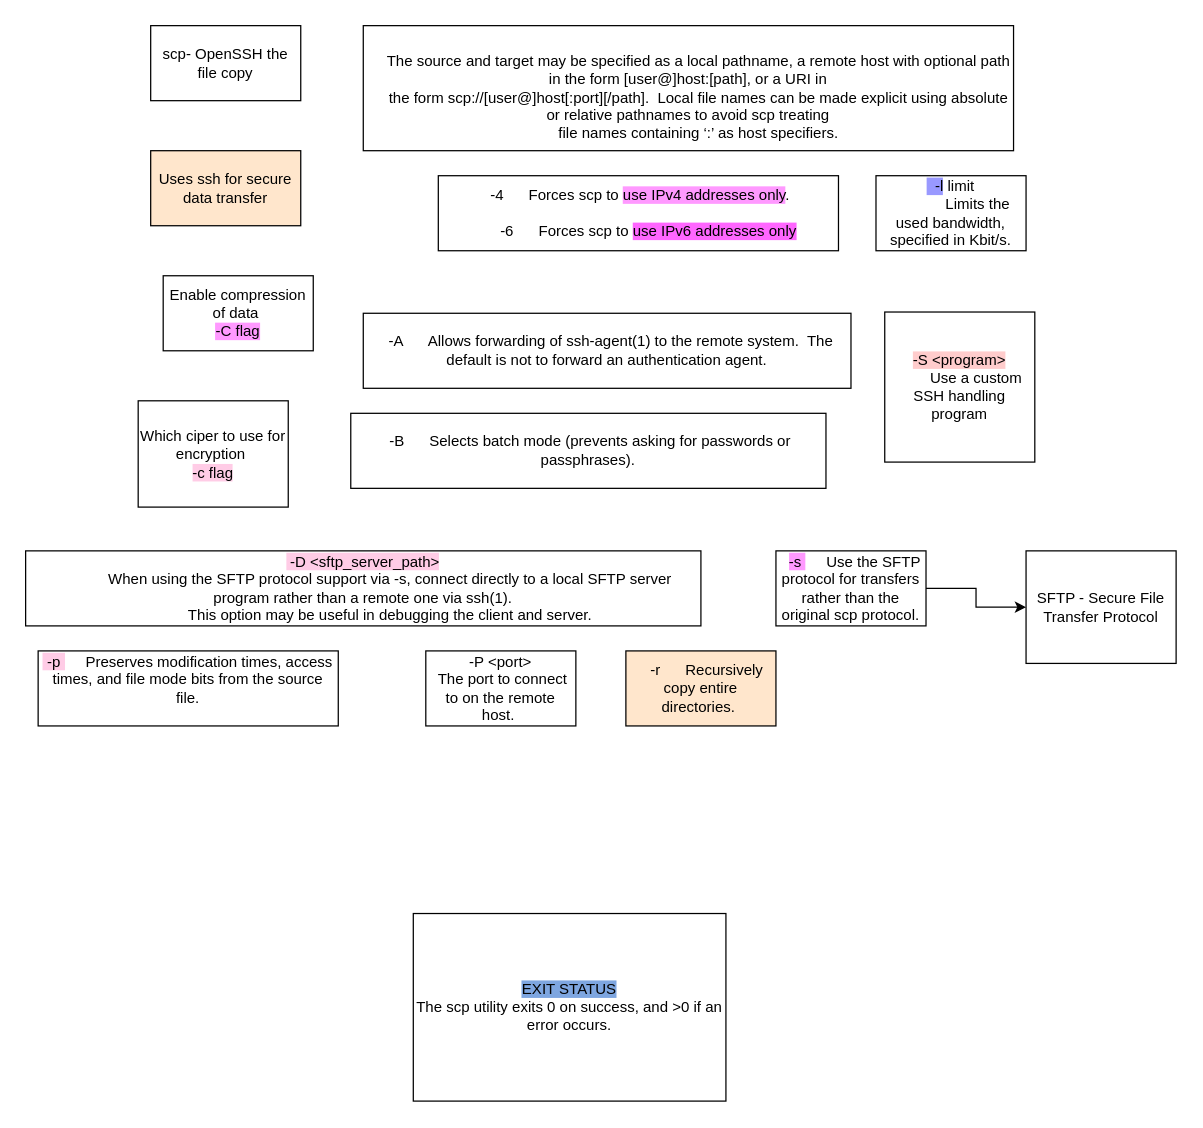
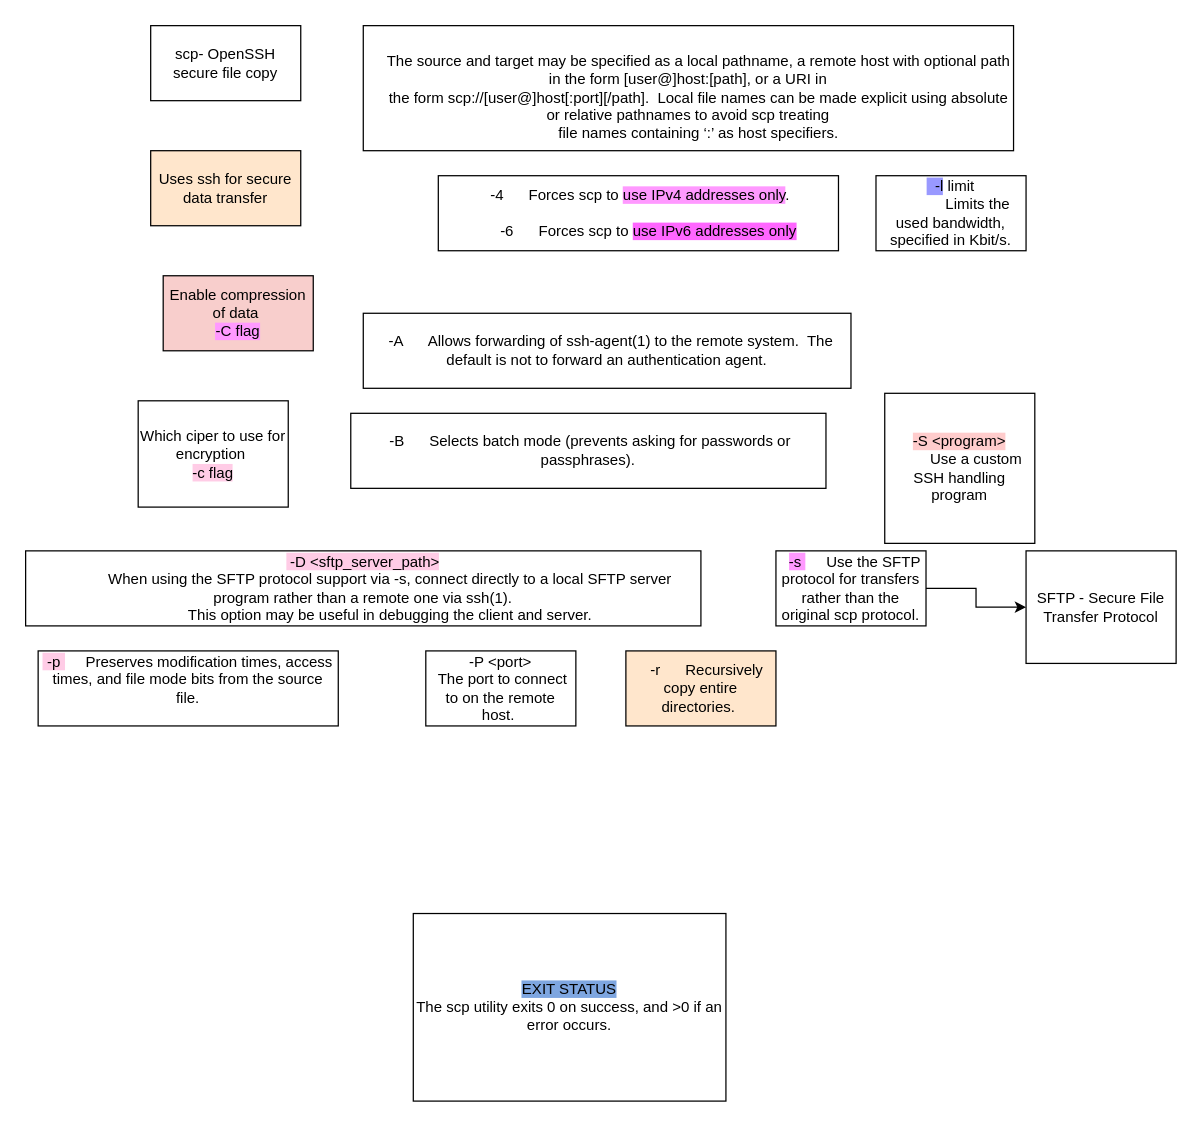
- <mxCell id="2" value="scp- OpenSSH the file copy" style="rounded=0;whiteSpace=wrap;html=1;" vertex="1" parent="1"><mxGeometry x="120" y="20" width="120" height="60" as="geometry" /></mxCell>
+ <mxCell id="2" value="scp- OpenSSH secure file copy" style="rounded=0;whiteSpace=wrap;html=1;" vertex="1" parent="1"><mxGeometry x="120" y="20" width="120" height="60" as="geometry" /></mxCell>
- <mxCell id="8" value="Enable compression of data&amp;nbsp;&lt;div&gt;&lt;span style=&quot;background-color: rgb(255, 153, 255);&quot;&gt;-C flag&lt;/span&gt;&lt;/div&gt;" style="rounded=0;whiteSpace=wrap;html=1;" vertex="1" parent="1"><mxGeometry x="130" y="220" width="120" height="60" as="geometry" /></mxCell>
+ <mxCell id="8" value="Enable compression of data&amp;nbsp;&lt;div&gt;&lt;span style=&quot;background-color: rgb(255, 153, 255);&quot;&gt;-C flag&lt;/span&gt;&lt;/div&gt;" style="rounded=0;whiteSpace=wrap;html=1;fillColor=#f8cecc;" vertex="1" parent="1"><mxGeometry x="130" y="220" width="120" height="60" as="geometry" /></mxCell>
- <mxCell id="18" value="&lt;span style=&quot;background-color: rgb(255, 204, 204);&quot;&gt;-S &amp;lt;program&amp;gt;&lt;/span&gt;&lt;br&gt;&amp;nbsp; &amp;nbsp; &amp;nbsp; &amp;nbsp; Use a custom SSH handling program" style="rounded=0;whiteSpace=wrap;html=1;" vertex="1" parent="1"><mxGeometry x="707" y="249" width="120" height="120" as="geometry" /></mxCell>
+ <mxCell id="18" value="&lt;span style=&quot;background-color: rgb(255, 204, 204);&quot;&gt;-S &amp;lt;program&amp;gt;&lt;/span&gt;&lt;br&gt;&amp;nbsp; &amp;nbsp; &amp;nbsp; &amp;nbsp; Use a custom SSH handling program" style="rounded=0;whiteSpace=wrap;html=1;" vertex="1" parent="1"><mxGeometry x="707" y="314" width="120" height="120" as="geometry" /></mxCell>
